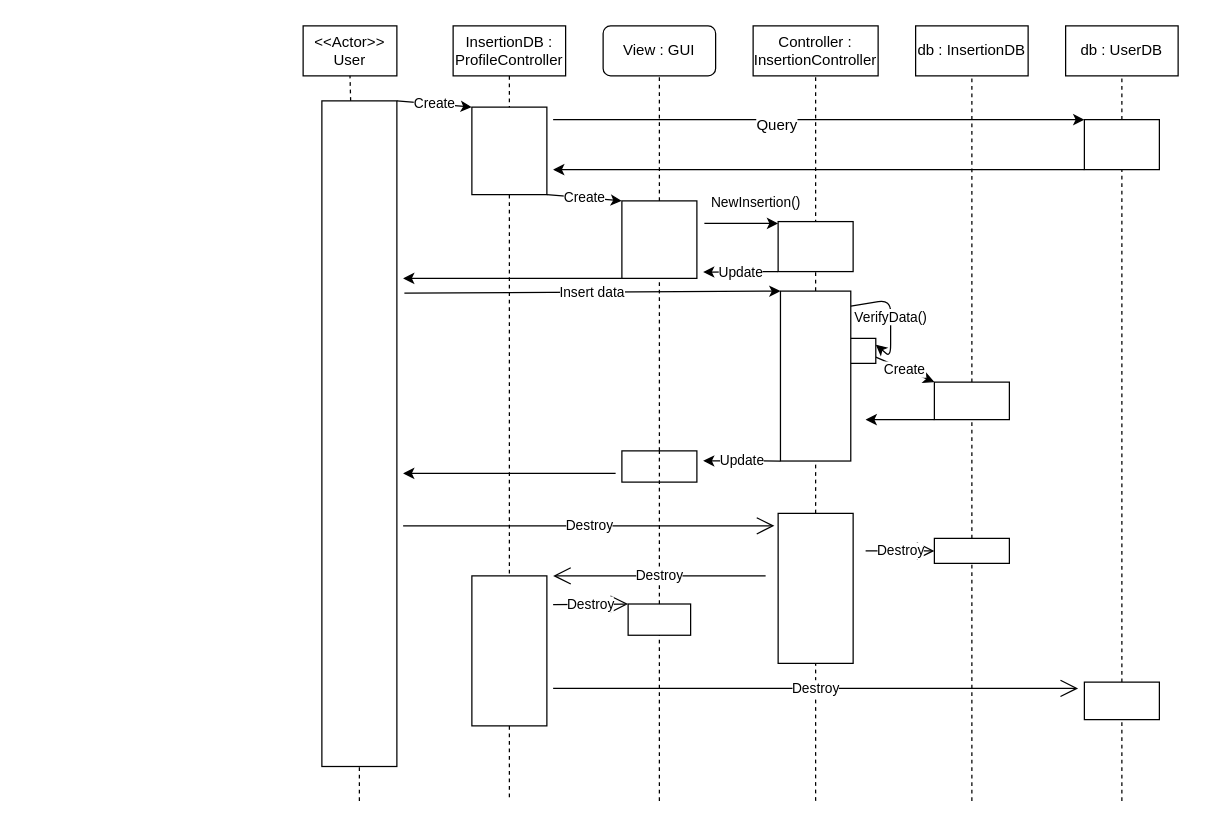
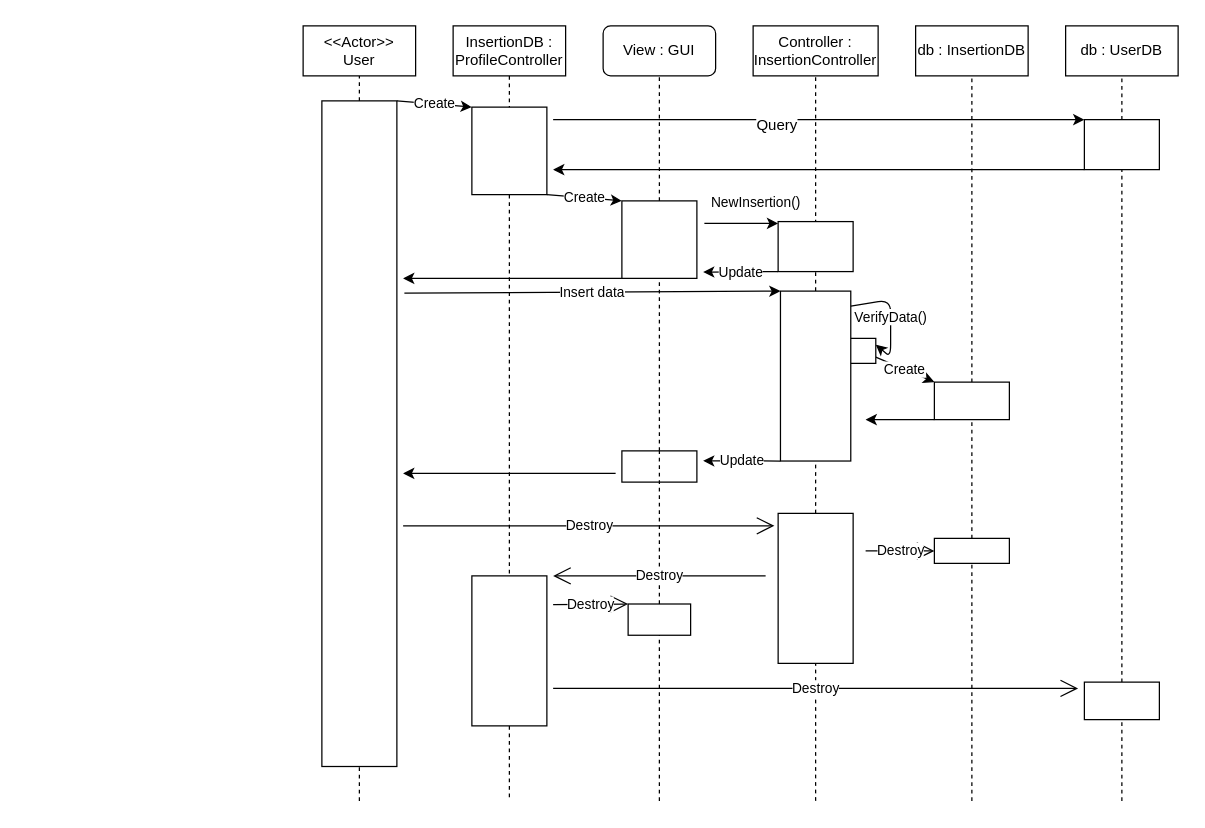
- <mxCell id="2" value="&amp;lt;&amp;lt;Actor&amp;gt;&amp;gt;&lt;br&gt;User" style="rounded=0;whiteSpace=wrap;html=1;" vertex="1" parent="1"><mxGeometry x="242" y="20" width="75" height="40" as="geometry" /></mxCell>
+ <mxCell id="2" value="&amp;lt;&amp;lt;Actor&amp;gt;&amp;gt;&lt;br&gt;User" style="rounded=0;whiteSpace=wrap;html=1;" vertex="1" parent="1"><mxGeometry x="242" y="20" width="90" height="40" as="geometry" /></mxCell>
